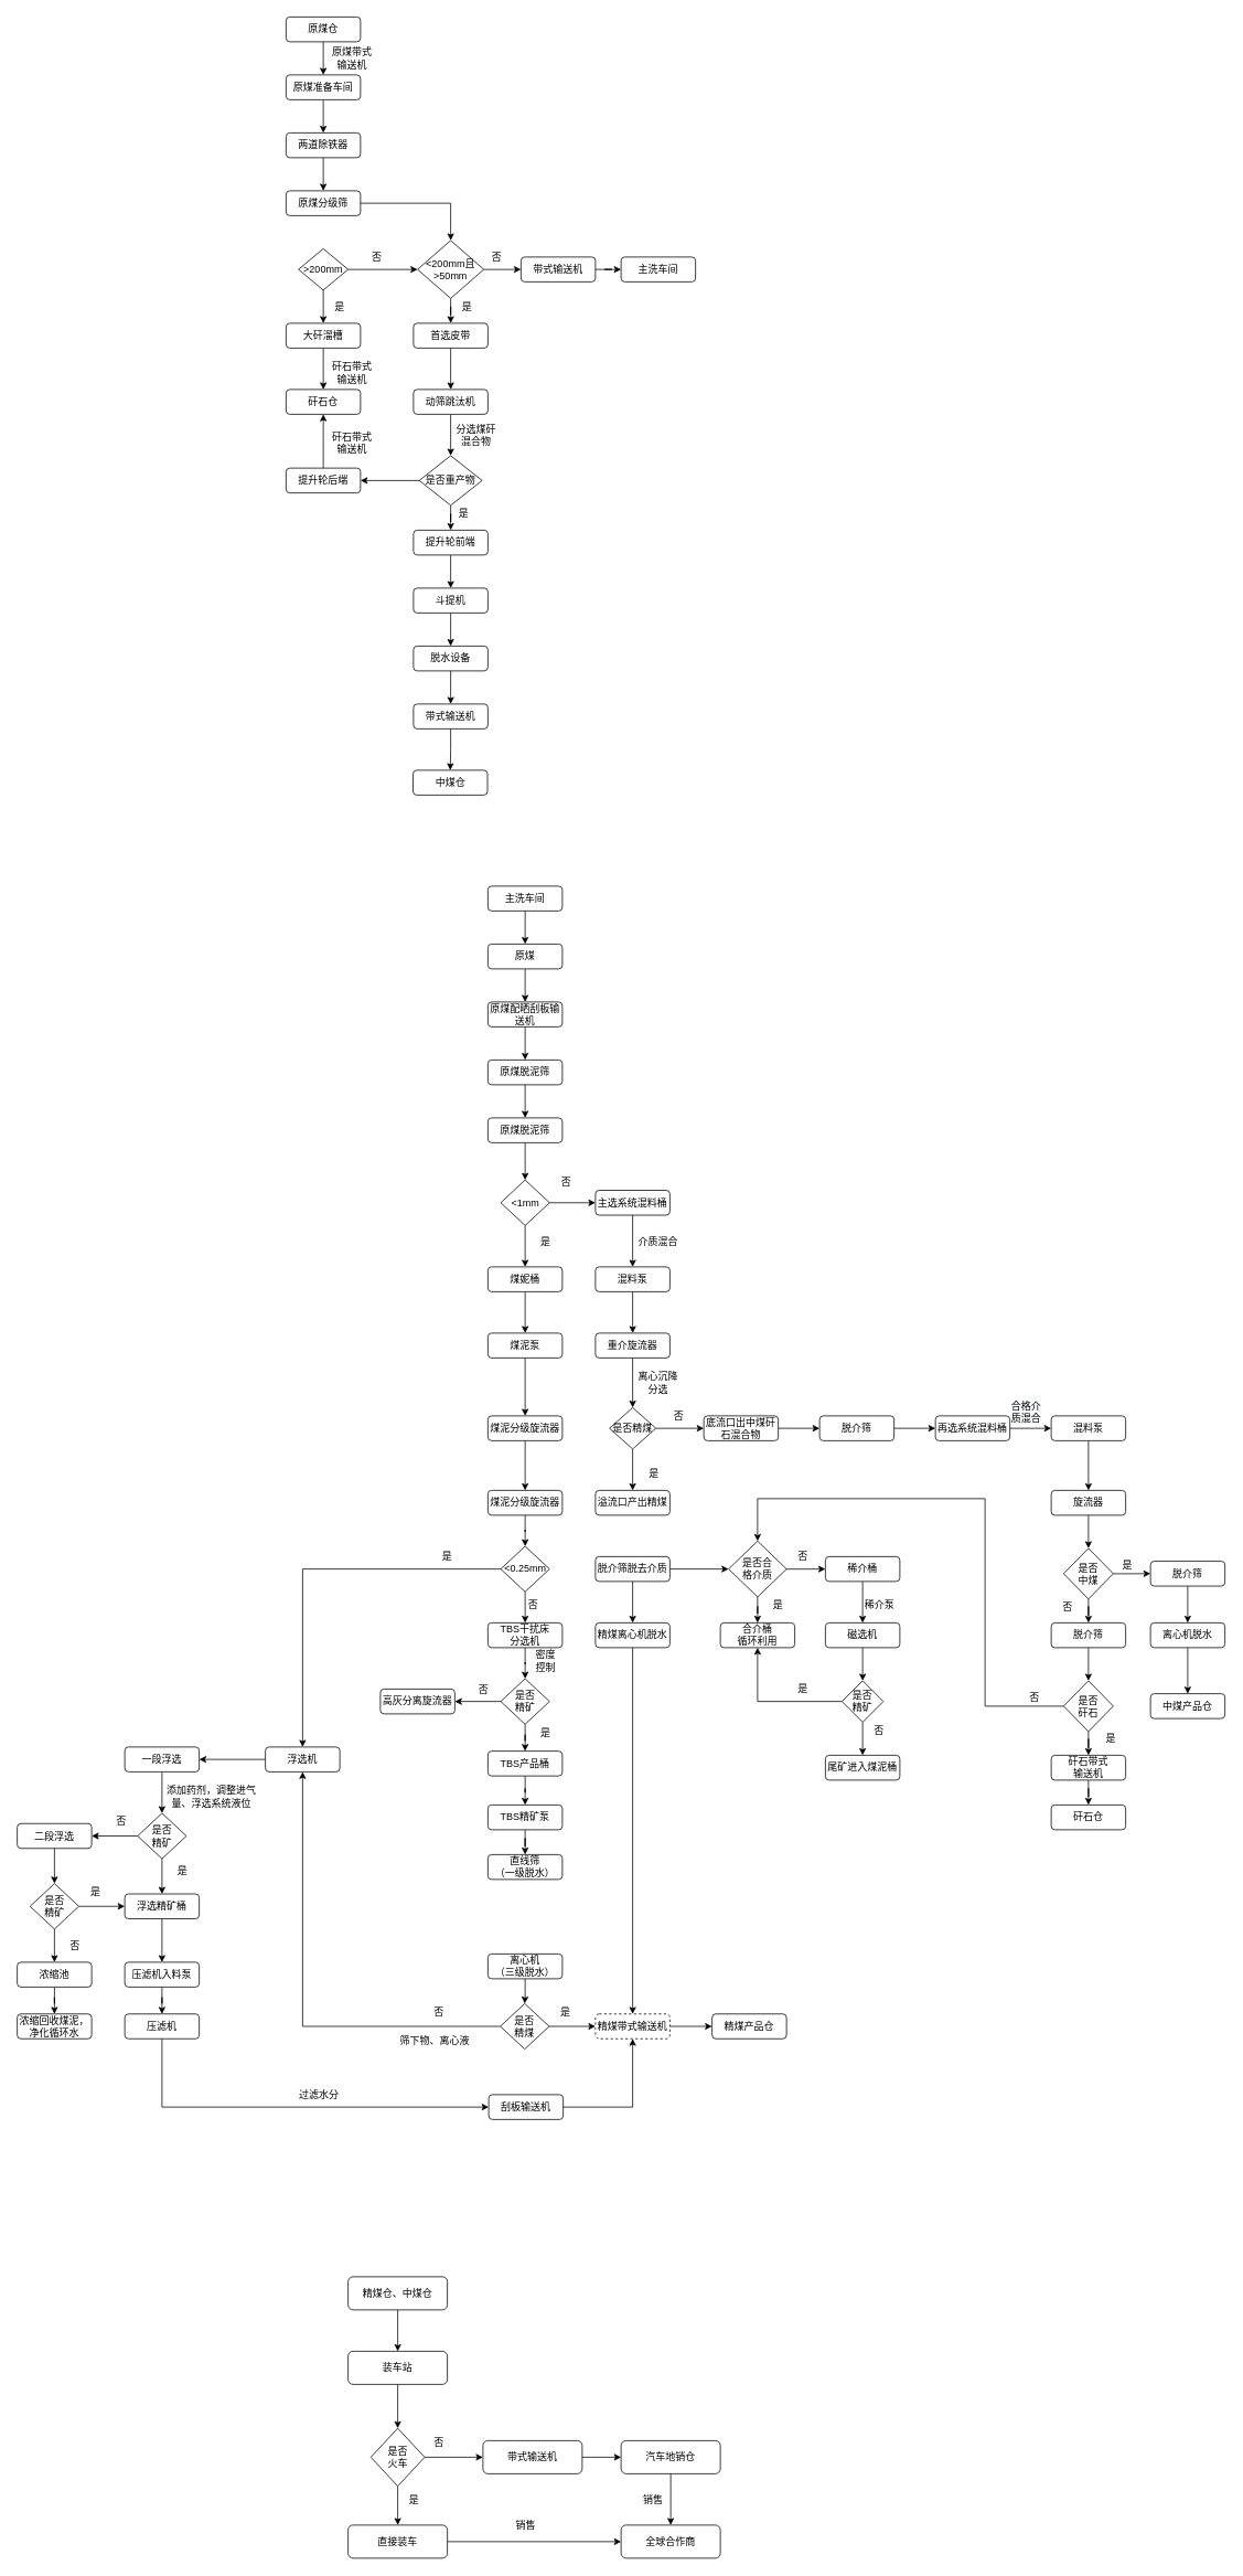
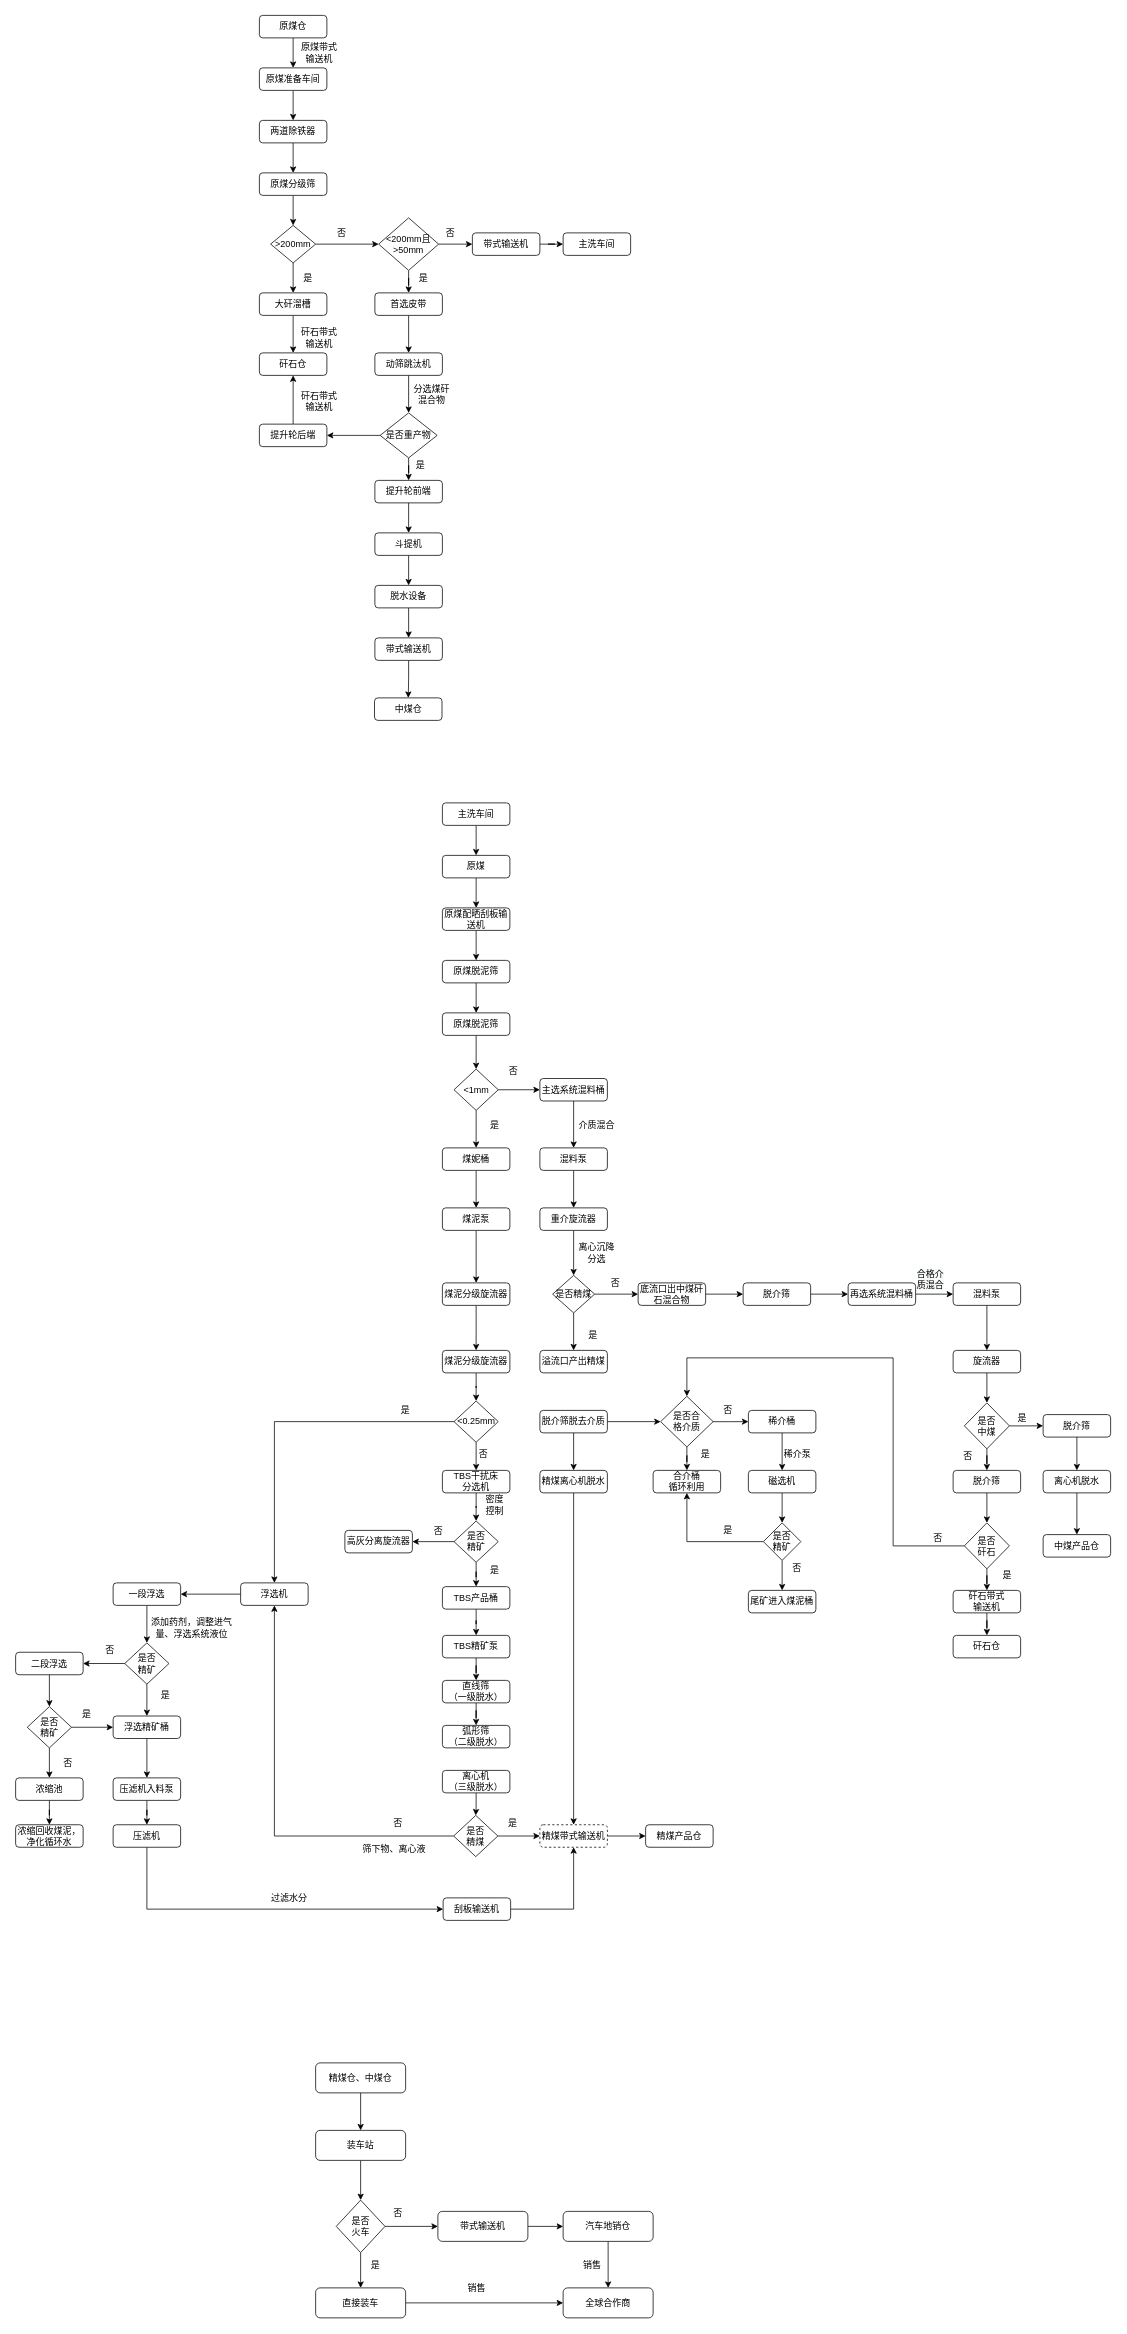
- <mxCell id="9" value="" style="edgeStyle=orthogonalEdgeStyle;rounded=0;orthogonalLoop=1;jettySize=auto;html=1;" edge="1" parent="1" source="10" target="21"><mxGeometry relative="1" as="geometry"><mxPoint x="390" y="340" as="targetPoint" /></mxGeometry></mxCell>
+ <mxCell id="9" value="" style="edgeStyle=orthogonalEdgeStyle;rounded=0;orthogonalLoop=1;jettySize=auto;html=1;" edge="1" parent="1" source="10" target="13"><mxGeometry relative="1" as="geometry"><mxPoint x="390" y="340" as="targetPoint" /></mxGeometry></mxCell>
+ <mxCell id="158" value="" style="edgeStyle=orthogonalEdgeStyle;rounded=0;orthogonalLoop=1;jettySize=auto;html=1;" edge="1" parent="1" source="159" target="160"><mxGeometry relative="1" as="geometry" /></mxCell>
+ <mxCell id="160" value="弧形筛&lt;br&gt;（二级脱水）" style="rounded=1;whiteSpace=wrap;html=1;fontSize=12;glass=0;strokeWidth=1;shadow=0;" vertex="1" parent="1"><mxGeometry x="589" y="2300" width="90" height="30" as="geometry" /></mxCell>
